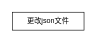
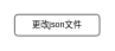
- <mxCell id="2" value="更改json文件" style="rounded=0;whiteSpace=wrap;html=1;" vertex="1" parent="1"><mxGeometry x="20" y="20" width="120" height="30" as="geometry" /></mxCell>
+ <mxCell id="2" value="更改json文件" style="whiteSpace=wrap;html=1;rounded=1;" vertex="1" parent="1"><mxGeometry x="20" y="20" width="120" height="30" as="geometry" /></mxCell>
